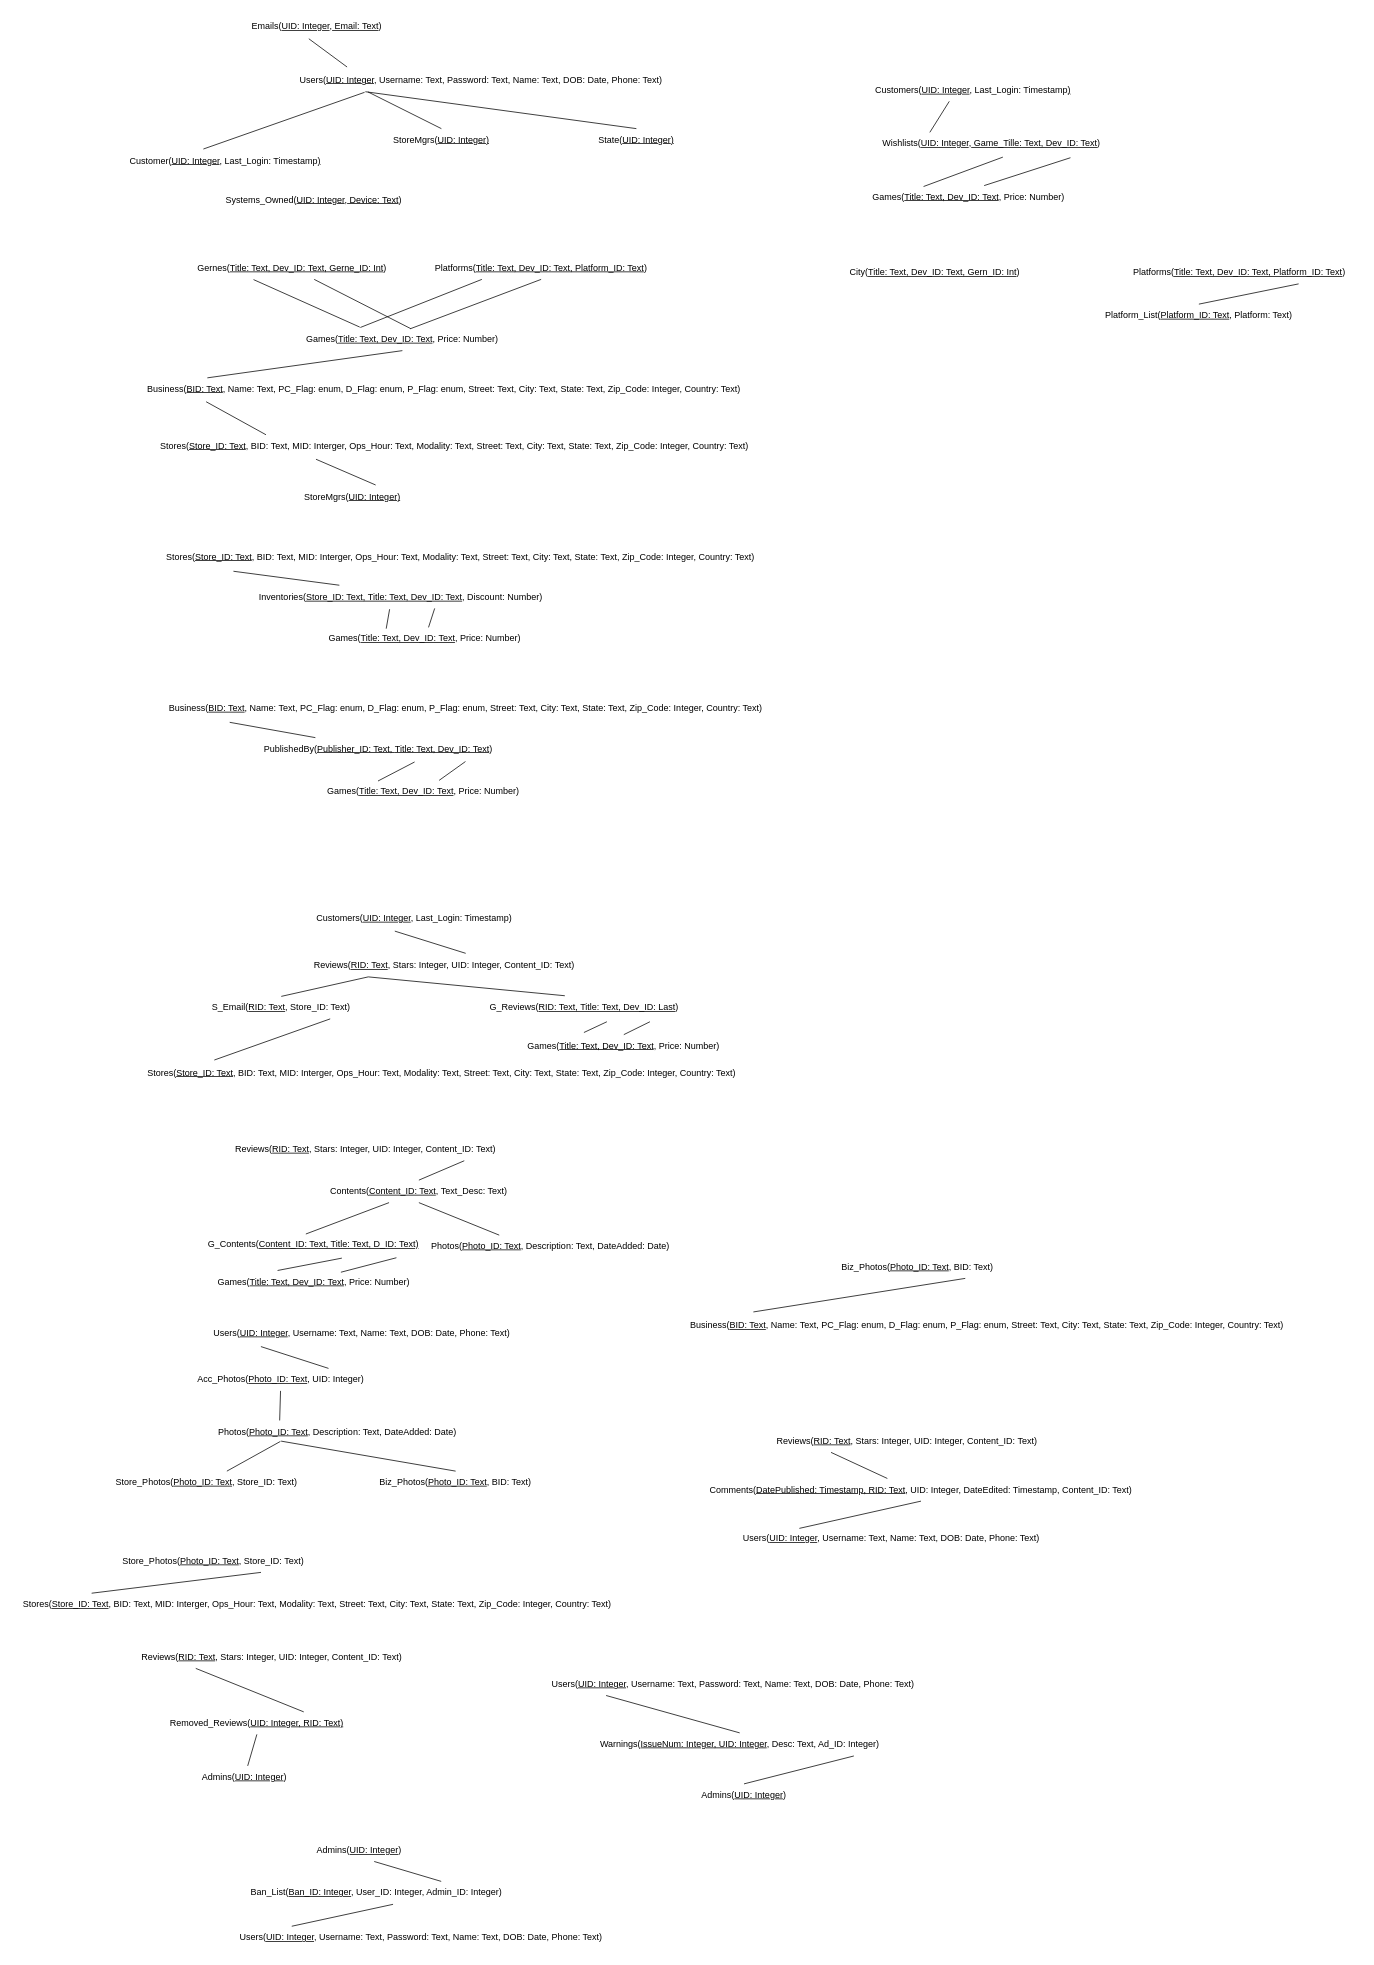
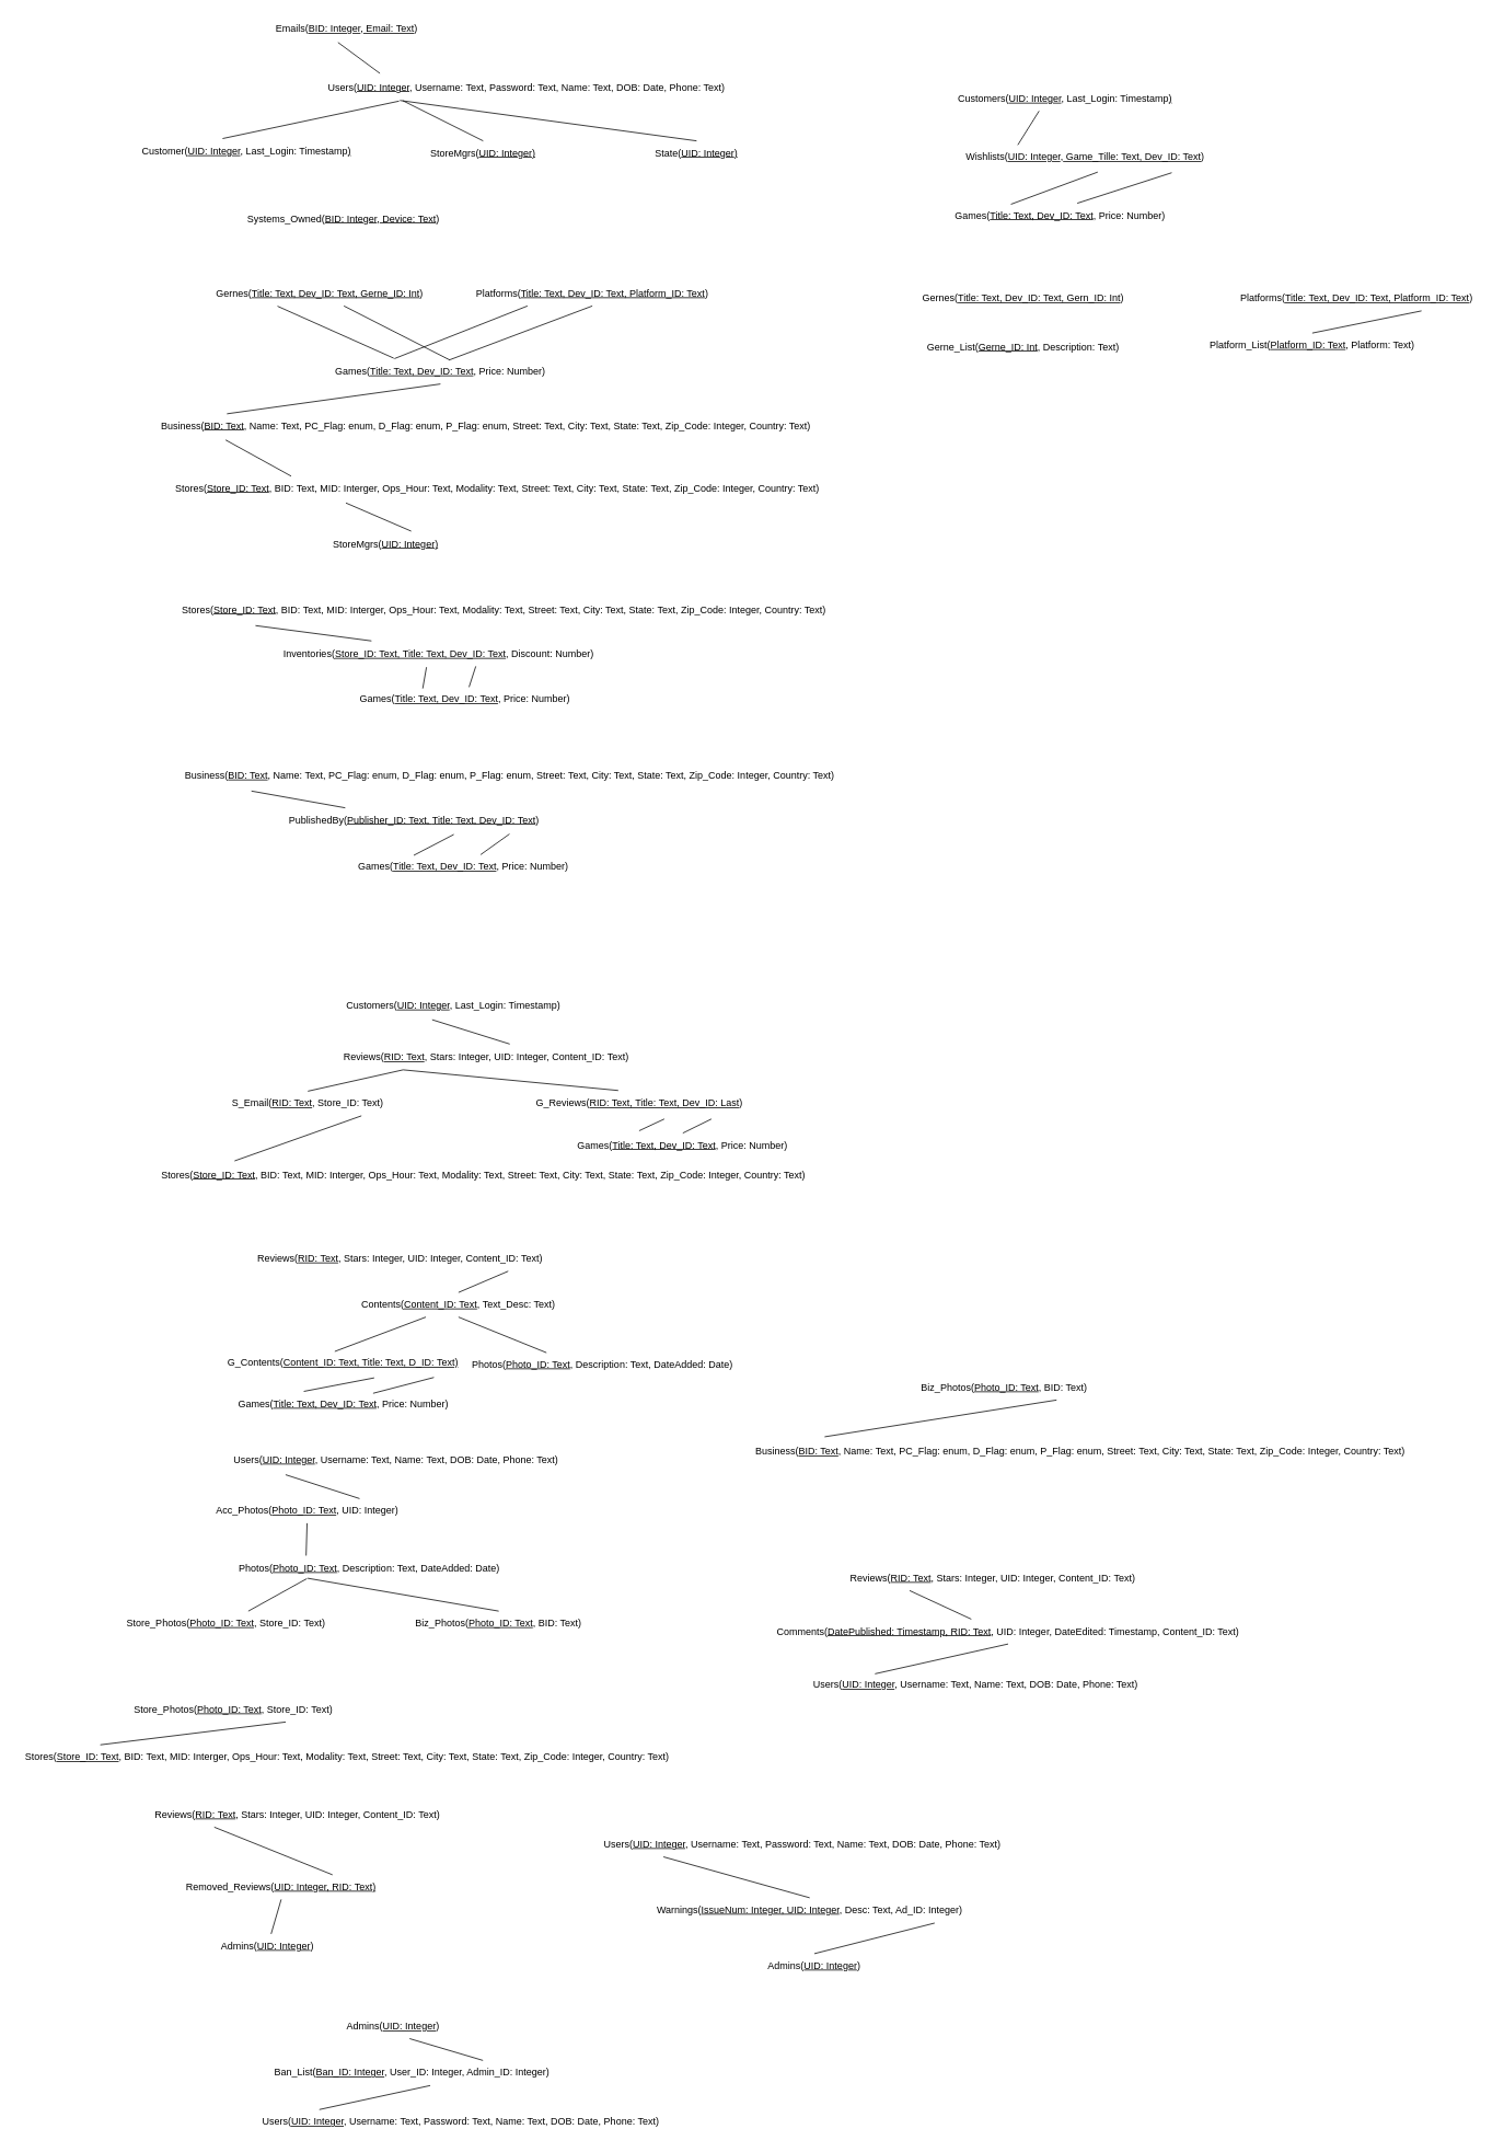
- <mxCell id="4" value="Emails(&lt;u&gt;UID: Integer&lt;/u&gt;,&lt;u&gt;&amp;nbsp;Email: Text&lt;/u&gt;)" style="text;html=1;strokeColor=none;fillColor=none;align=center;verticalAlign=middle;whiteSpace=wrap;rounded=0;" parent="1" vertex="1"><mxGeometry x="326" y="20" width="192" height="30" as="geometry" /></mxCell>
+ <mxCell id="4" value="Emails(&lt;u&gt;BID: Integer&lt;/u&gt;,&lt;u&gt;&amp;nbsp;Email: Text&lt;/u&gt;)" style="text;html=1;strokeColor=none;fillColor=none;align=center;verticalAlign=middle;whiteSpace=wrap;rounded=0;" parent="1" vertex="1"><mxGeometry x="326" y="20" width="192" height="30" as="geometry" /></mxCell>
- <mxCell id="63" value="Customer(&lt;u&gt;UID: Integer&lt;/u&gt;, Last_Login: Timestamp&lt;u&gt;)&lt;/u&gt;" style="text;html=1;strokeColor=none;fillColor=none;align=center;verticalAlign=middle;whiteSpace=wrap;rounded=0;" parent="1" vertex="1"><mxGeometry x="163" y="199" width="274" height="30" as="geometry" /></mxCell>
+ <mxCell id="63" value="Customer(&lt;u&gt;UID: Integer&lt;/u&gt;, Last_Login: Timestamp&lt;u&gt;)&lt;/u&gt;" style="text;html=1;strokeColor=none;fillColor=none;align=center;verticalAlign=middle;whiteSpace=wrap;rounded=0;" parent="1" vertex="1"><mxGeometry x="163" y="169" width="274" height="30" as="geometry" /></mxCell>
- <mxCell id="5" value="Systems_Owned(&lt;u&gt;UID: Integer&lt;/u&gt;,&lt;u&gt;&amp;nbsp;Device: Text&lt;/u&gt;)" style="text;html=1;strokeColor=none;fillColor=none;align=center;verticalAlign=middle;whiteSpace=wrap;rounded=0;" parent="1" vertex="1"><mxGeometry x="265.5" y="251" width="304" height="30" as="geometry" /></mxCell>
+ <mxCell id="5" value="Systems_Owned(&lt;u&gt;BID: Integer&lt;/u&gt;,&lt;u&gt;&amp;nbsp;Device: Text&lt;/u&gt;)" style="text;html=1;strokeColor=none;fillColor=none;align=center;verticalAlign=middle;whiteSpace=wrap;rounded=0;" parent="1" vertex="1"><mxGeometry x="265.5" y="251" width="304" height="30" as="geometry" /></mxCell>
- <mxCell id="100" value="City(&lt;u&gt;Title: Text, Dev_ID: Text, Gern_ID: Int&lt;/u&gt;)" style="text;html=1;strokeColor=none;fillColor=none;align=center;verticalAlign=middle;whiteSpace=wrap;rounded=0;" parent="1" vertex="1"><mxGeometry x="1112" y="348" width="268" height="30" as="geometry" /></mxCell>
+ <mxCell id="100" value="Gernes(&lt;u&gt;Title: Text, Dev_ID: Text, Gern_ID: Int&lt;/u&gt;)" style="text;html=1;strokeColor=none;fillColor=none;align=center;verticalAlign=middle;whiteSpace=wrap;rounded=0;" parent="1" vertex="1"><mxGeometry x="1112" y="348" width="268" height="30" as="geometry" /></mxCell>
+ <mxCell id="101" value="Gerne_List(&lt;u&gt;Gerne_ID: Int&lt;/u&gt;, Description: Text)" style="text;html=1;strokeColor=none;fillColor=none;align=center;verticalAlign=middle;whiteSpace=wrap;rounded=0;" parent="1" vertex="1"><mxGeometry x="1113" y="407" width="266" height="30" as="geometry" /></mxCell>
